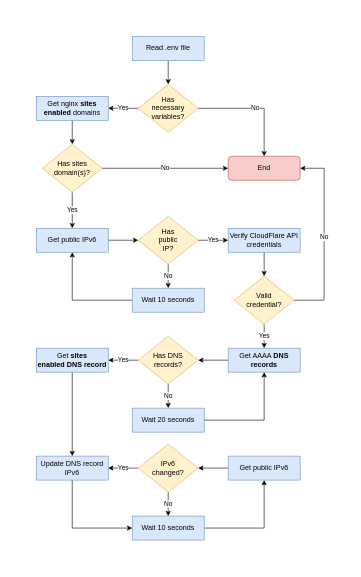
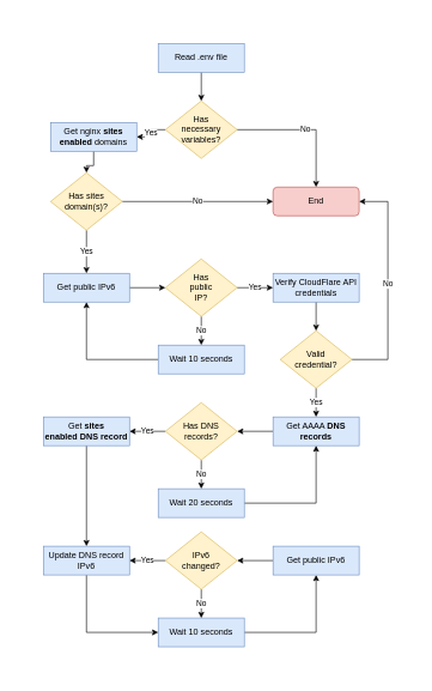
- <mxCell id="23" value="Get nginx &lt;b&gt;sites enabled&lt;/b&gt; domains" style="rounded=0;whiteSpace=wrap;html=1;glass=0;fillColor=#dae8fc;strokeColor=#6c8ebf;" parent="1" vertex="1"><mxGeometry x="60" y="160" width="120" height="40" as="geometry" /></mxCell>
+ <mxCell id="23" value="Get nginx &lt;b&gt;sites enabled&lt;/b&gt; domains" style="rounded=0;whiteSpace=wrap;html=1;glass=0;fillColor=#dae8fc;strokeColor=#6c8ebf;" parent="1" vertex="1"><mxGeometry x="70" y="170" width="120" height="40" as="geometry" /></mxCell>
